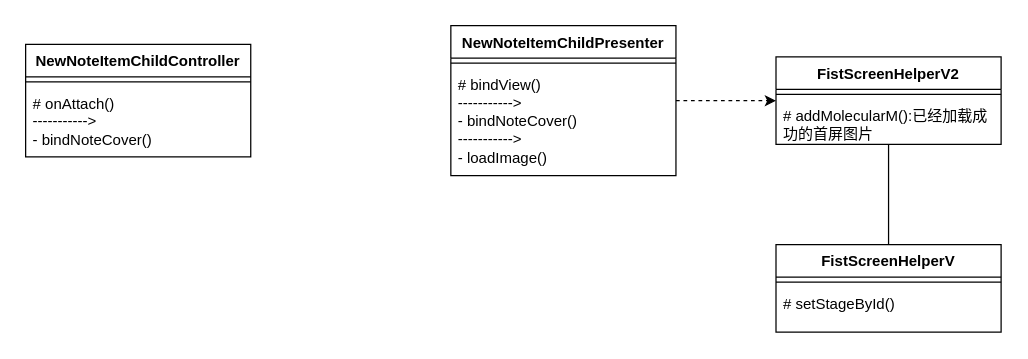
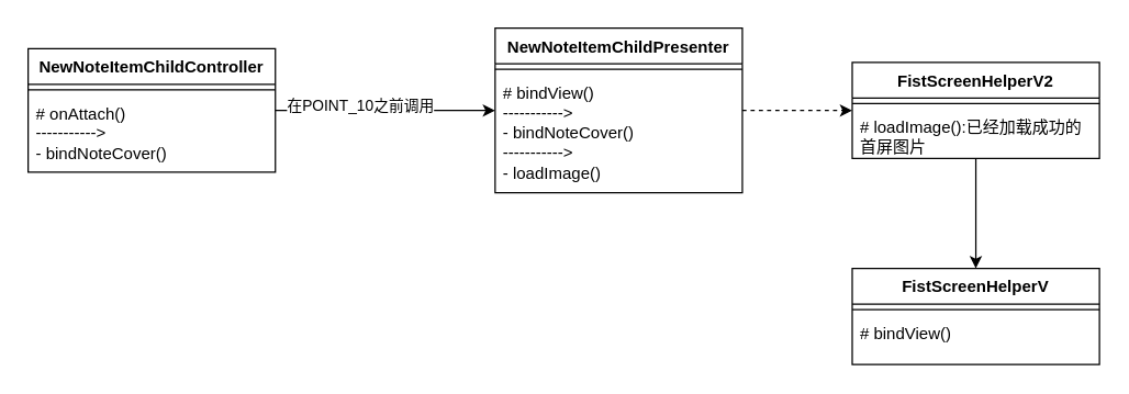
+ <mxCell id="2" value="" style="edgeStyle=orthogonalEdgeStyle;rounded=0;orthogonalLoop=1;jettySize=auto;html=1;" edge="1" parent="1" source="4" target="8"><mxGeometry relative="1" as="geometry" /></mxCell>
+ <mxCell id="3" value="在POINT_10之前调用" style="edgeLabel;html=1;align=center;verticalAlign=middle;resizable=0;points=[];" vertex="1" connectable="0" parent="2"><mxGeometry x="-0.237" y="4" relative="1" as="geometry"><mxPoint as="offset" /></mxGeometry></mxCell>
- <mxCell id="14" value="# addMolecularM():已经加载成功的首屏图片" style="text;strokeColor=none;fillColor=none;align=left;verticalAlign=top;spacingLeft=4;spacingRight=4;overflow=hidden;rotatable=0;points=[[0,0.5],[1,0.5]];portConstraint=eastwest;whiteSpace=wrap;html=1;" vertex="1" parent="12"><mxGeometry y="34" width="180" height="36" as="geometry" /></mxCell>
+ <mxCell id="14" value="# loadImage():已经加载成功的首屏图片" style="text;strokeColor=none;fillColor=none;align=left;verticalAlign=top;spacingLeft=4;spacingRight=4;overflow=hidden;rotatable=0;points=[[0,0.5],[1,0.5]];portConstraint=eastwest;whiteSpace=wrap;html=1;" vertex="1" parent="12"><mxGeometry y="34" width="180" height="36" as="geometry" /></mxCell>
- <mxCell id="11" value="" style="edgeStyle=orthogonalEdgeStyle;rounded=0;orthogonalLoop=1;jettySize=auto;html=1;endArrow=none;" edge="1" parent="1" source="12" target="15"><mxGeometry relative="1" as="geometry" /></mxCell>
+ <mxCell id="11" value="" style="edgeStyle=orthogonalEdgeStyle;rounded=0;orthogonalLoop=1;jettySize=auto;html=1;" edge="1" parent="1" source="12" target="15"><mxGeometry relative="1" as="geometry" /></mxCell>
- <mxCell id="17" value="# setStageById()" style="text;strokeColor=none;fillColor=none;align=left;verticalAlign=top;spacingLeft=4;spacingRight=4;overflow=hidden;rotatable=0;points=[[0,0.5],[1,0.5]];portConstraint=eastwest;whiteSpace=wrap;html=1;" vertex="1" parent="15"><mxGeometry y="34" width="180" height="36" as="geometry" /></mxCell>
+ <mxCell id="17" value="# bindView()" style="text;strokeColor=none;fillColor=none;align=left;verticalAlign=top;spacingLeft=4;spacingRight=4;overflow=hidden;rotatable=0;points=[[0,0.5],[1,0.5]];portConstraint=eastwest;whiteSpace=wrap;html=1;" vertex="1" parent="15"><mxGeometry y="34" width="180" height="36" as="geometry" /></mxCell>
